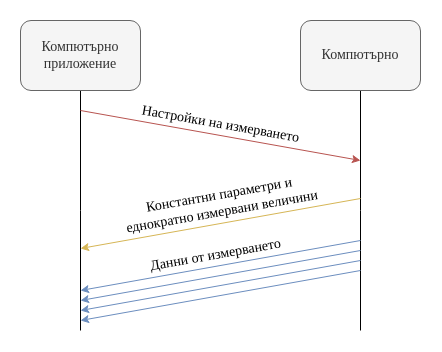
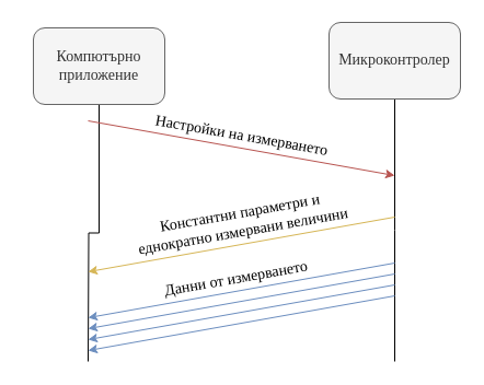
- <mxCell id="3" value="Компютърно приложение" style="rounded=1;whiteSpace=wrap;html=1;fontFamily=Times New Roman;fontSize=14;fillColor=#f5f5f5;fontColor=#333333;strokeColor=#666666;" vertex="1" parent="1"><mxGeometry x="20" y="20" width="120" height="70" as="geometry" /></mxCell>
+ <mxCell id="3" value="Компютърно приложение" style="rounded=1;whiteSpace=wrap;html=1;fontFamily=Times New Roman;fontSize=14;fillColor=#f5f5f5;fontColor=#333333;strokeColor=#666666;" vertex="1" parent="1"><mxGeometry x="30" y="25" width="120" height="70" as="geometry" /></mxCell>
- <mxCell id="5" value="Компютърно" style="rounded=1;whiteSpace=wrap;html=1;fontFamily=Times New Roman;fontSize=14;fillColor=#f5f5f5;fontColor=#333333;strokeColor=#666666;" vertex="1" parent="1"><mxGeometry x="300" y="20" width="120" height="70" as="geometry" /></mxCell>
+ <mxCell id="5" value="Микроконтролер" style="rounded=1;whiteSpace=wrap;html=1;fontFamily=Times New Roman;fontSize=14;fillColor=#f5f5f5;fontColor=#333333;strokeColor=#666666;" vertex="1" parent="1"><mxGeometry x="300" y="20" width="120" height="70" as="geometry" /></mxCell>
